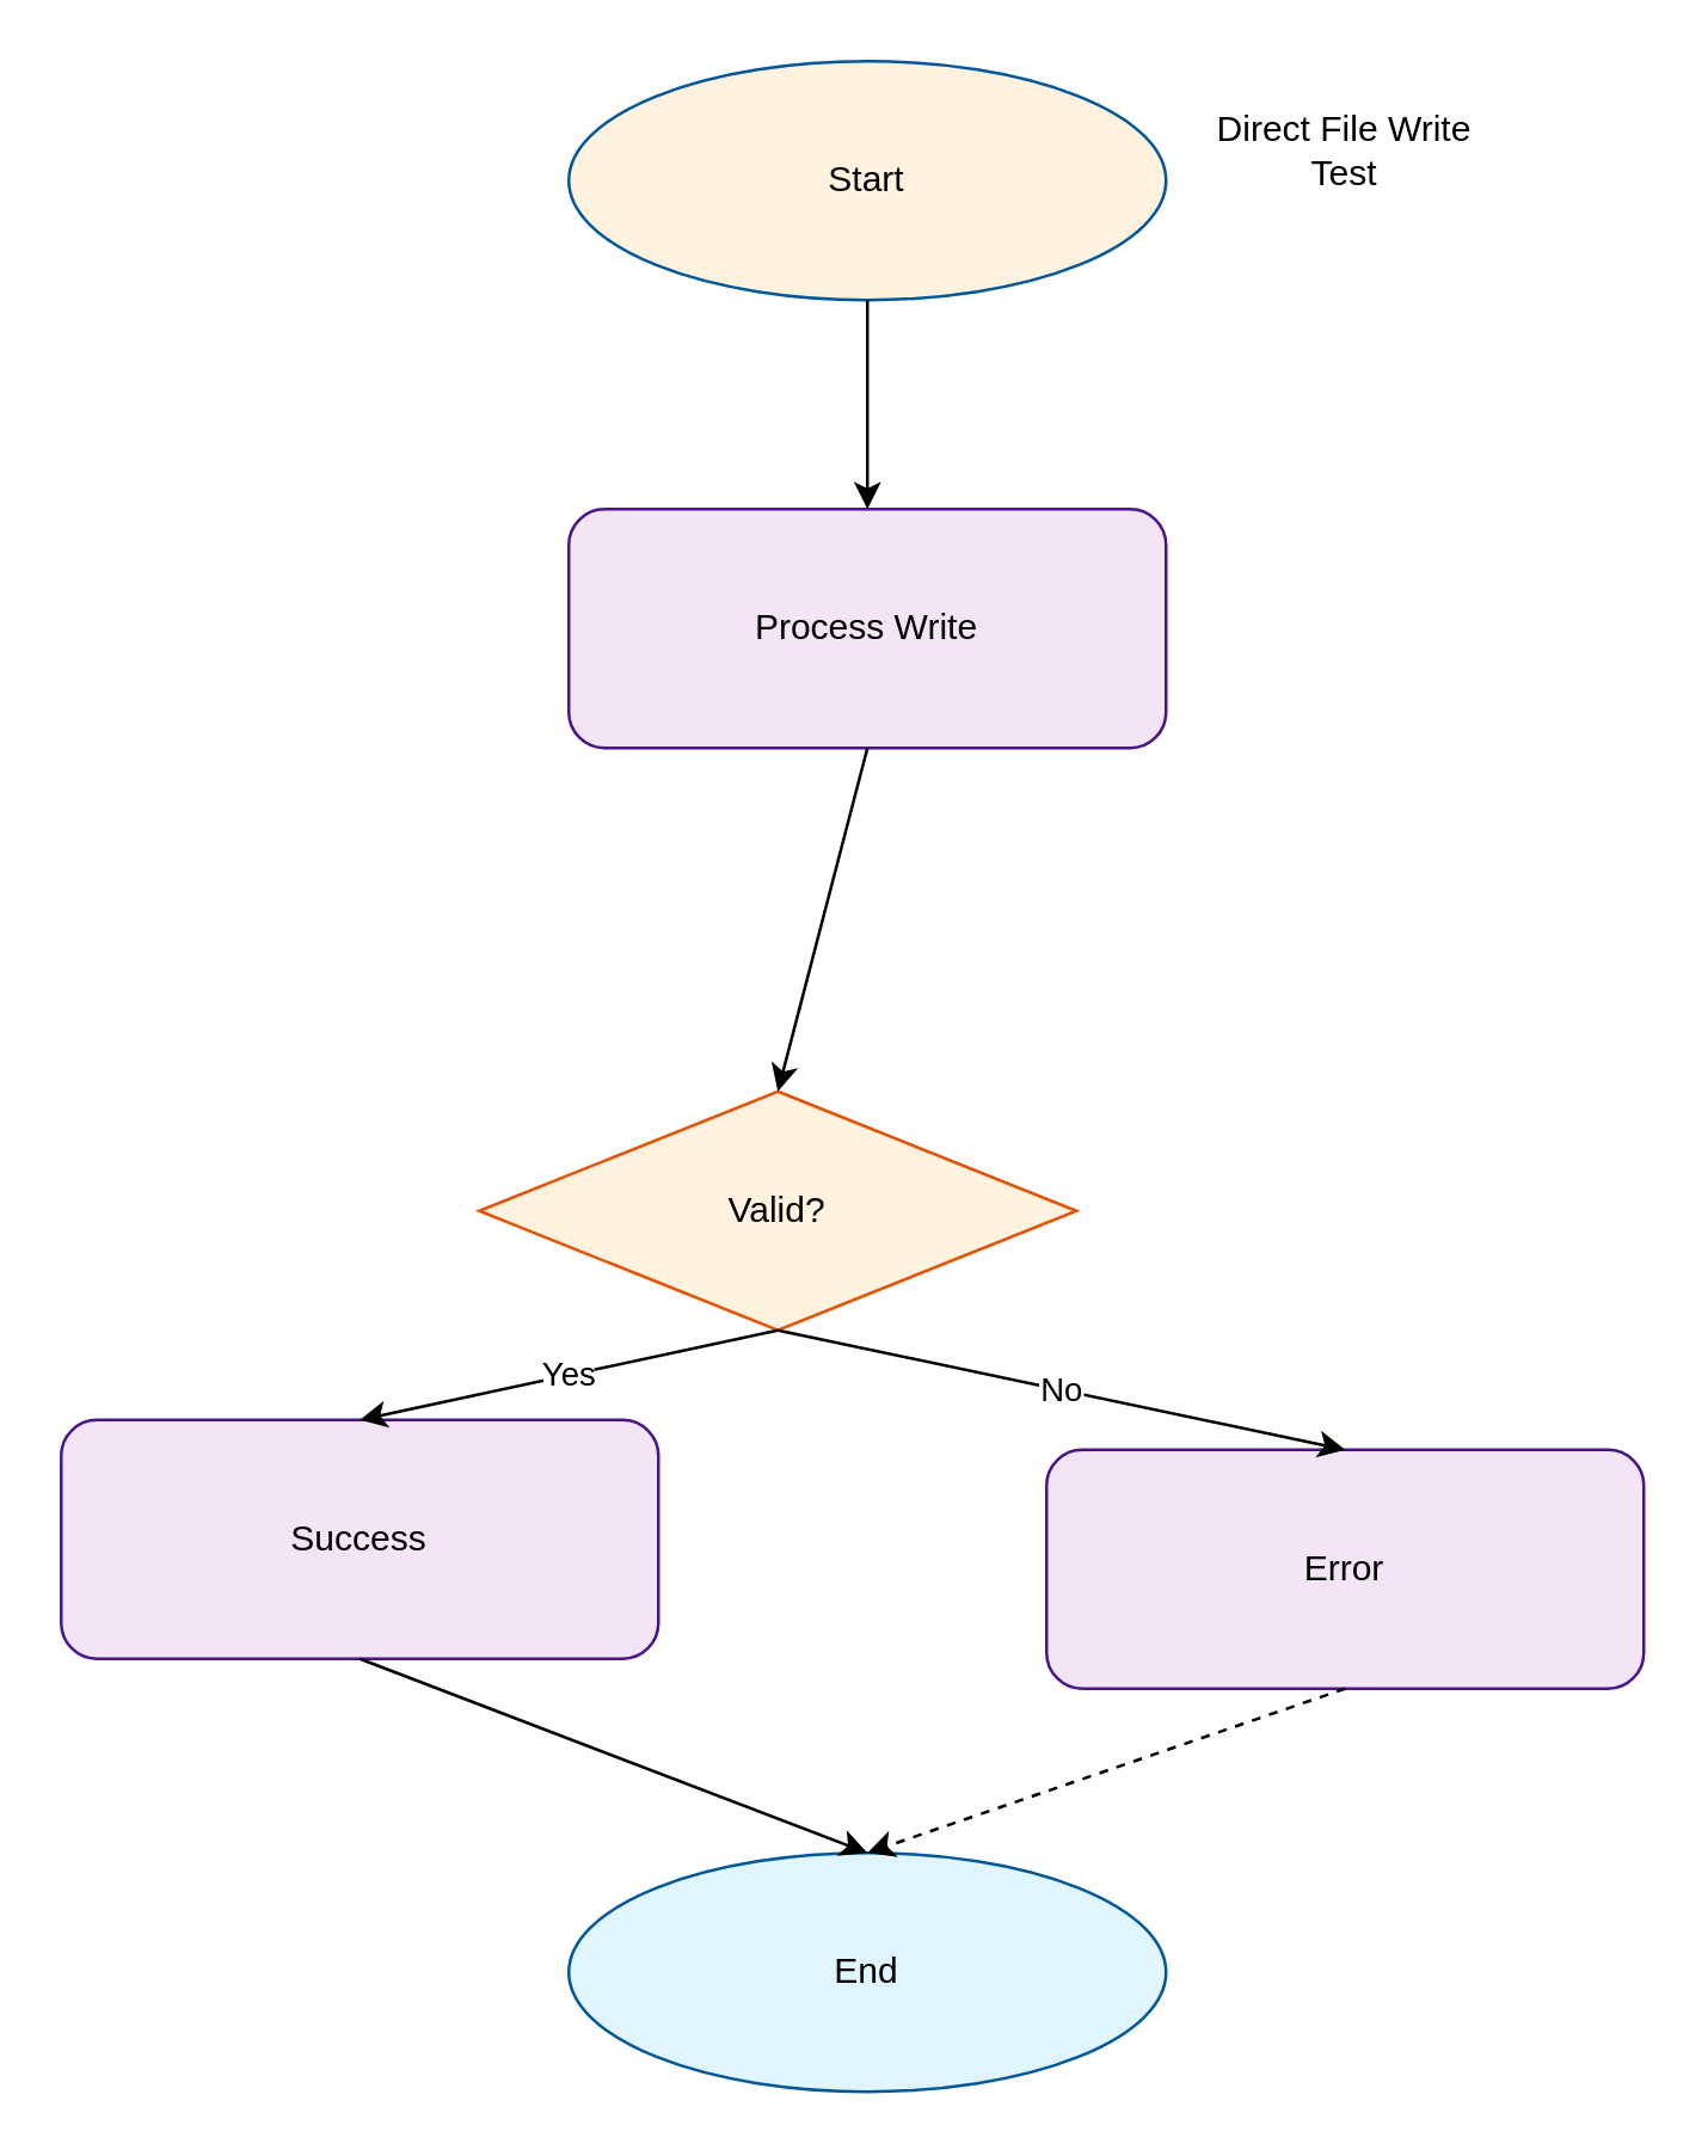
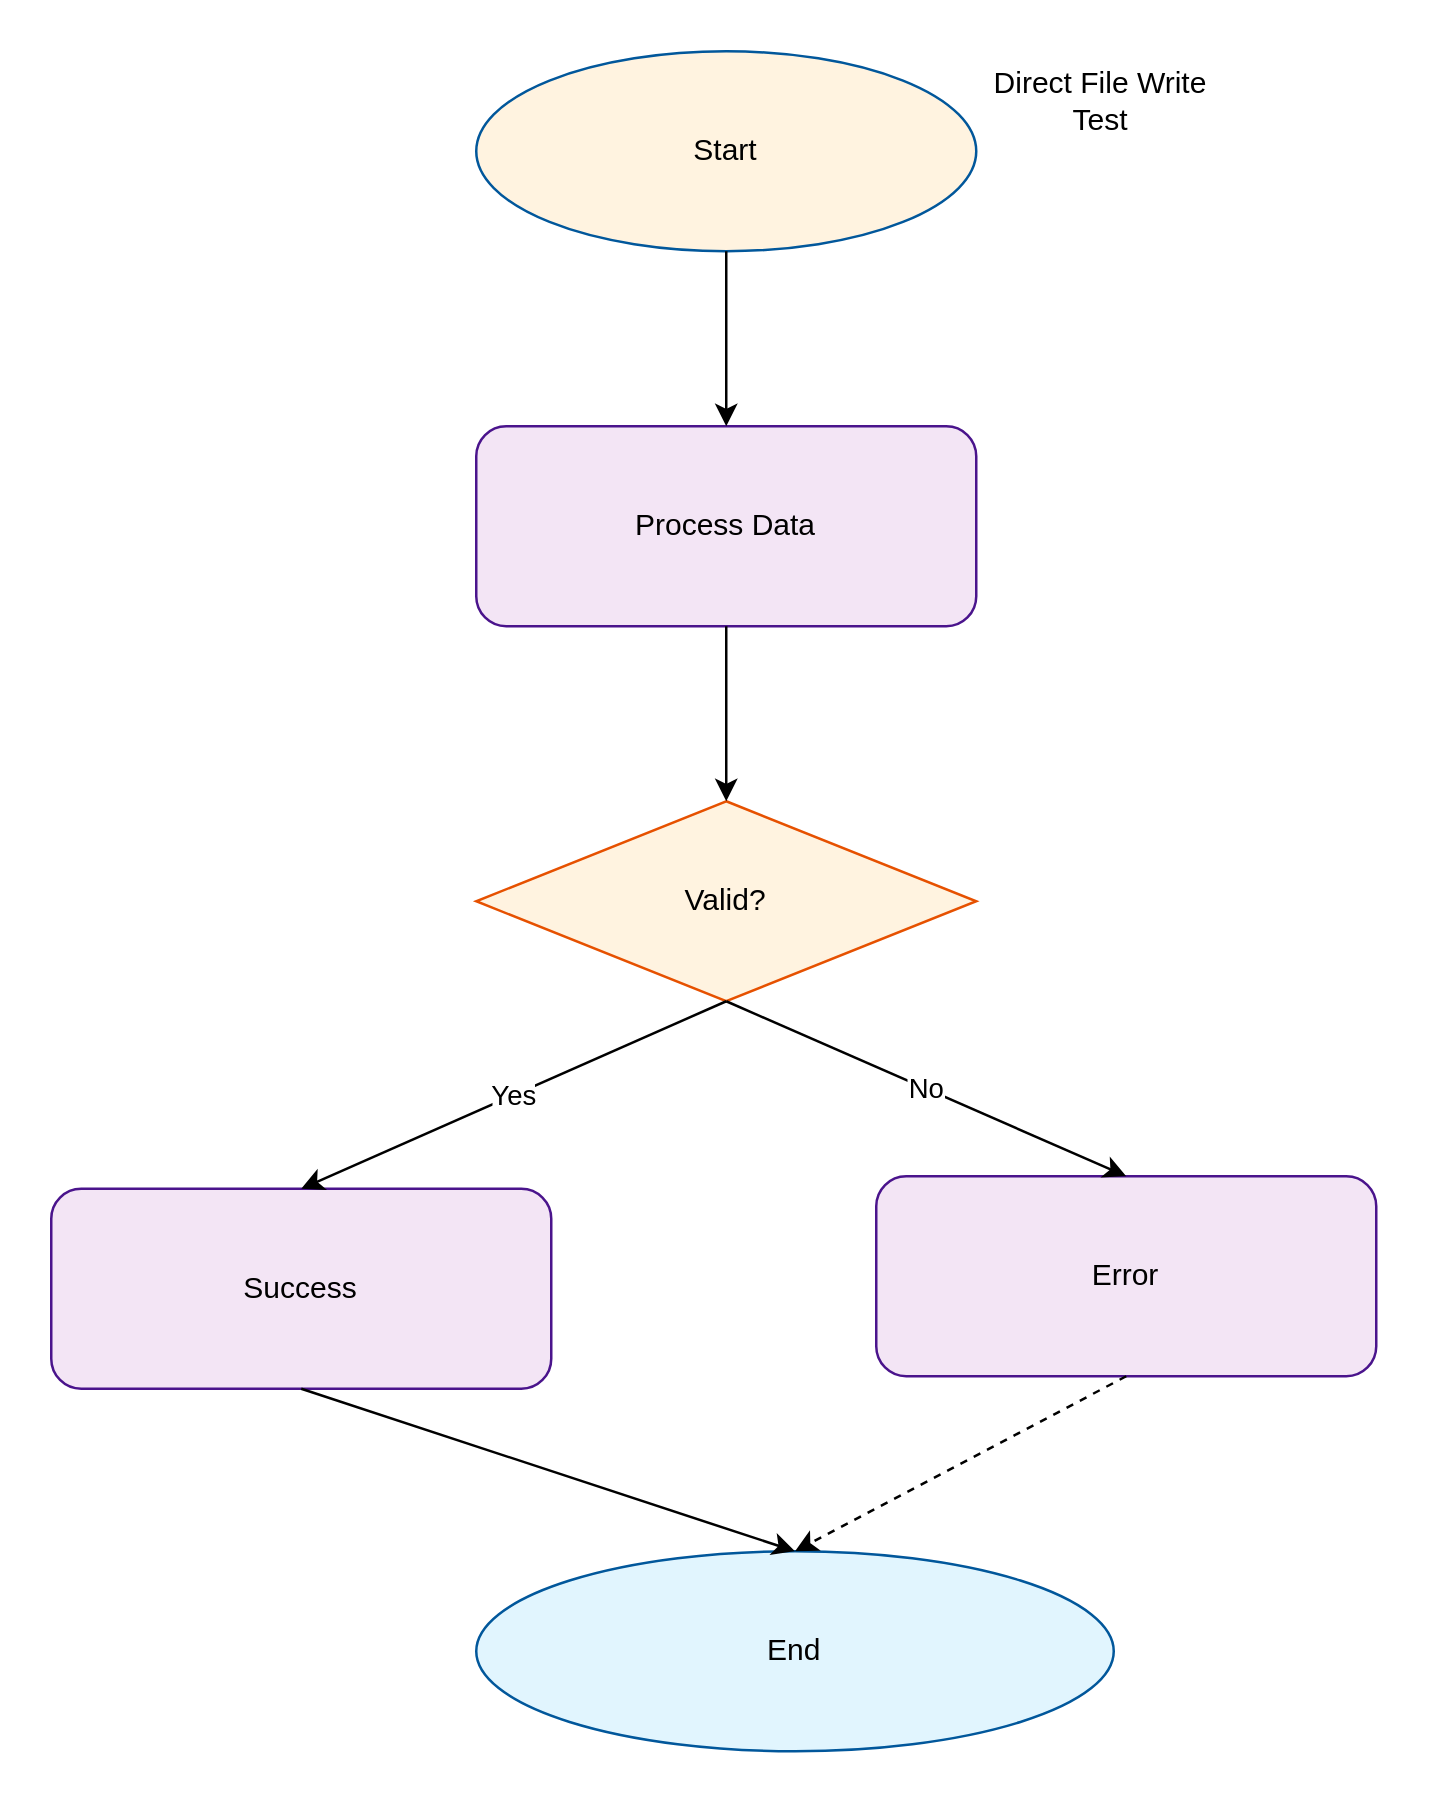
- <mxCell id="2" value="Direct File Write Test" style="text;html=1;strokeColor=none;fillColor=none;align=center;verticalAlign=middle;whiteSpace=wrap;rounded=0;" vertex="1" parent="1"><mxGeometry x="400" y="40" width="100" height="20" as="geometry" /></mxCell>
+ <mxCell id="2" value="Direct File Write Test" style="text;html=1;strokeColor=none;fillColor=none;align=center;verticalAlign=middle;whiteSpace=wrap;rounded=0;" vertex="1" parent="1"><mxGeometry x="390" y="30" width="100" height="20" as="geometry" /></mxCell>
- <mxCell id="4" value="Process Write" style="rounded=1;whiteSpace=wrap;html=1;fillColor=#f3e5f5;strokeColor=#4a148c;" vertex="1" parent="1"><mxGeometry x="190" y="170" width="200" height="80" as="geometry" /></mxCell>
+ <mxCell id="4" value="Process Data" style="rounded=1;whiteSpace=wrap;html=1;fillColor=#f3e5f5;strokeColor=#4a148c;" vertex="1" parent="1"><mxGeometry x="190" y="170" width="200" height="80" as="geometry" /></mxCell>
- <mxCell id="5" value="Valid?" style="rhombus;whiteSpace=wrap;html=1;fillColor=#fff3e0;strokeColor=#e65100;" vertex="1" parent="1"><mxGeometry x="160" y="365" width="200" height="80" as="geometry" /></mxCell>
+ <mxCell id="5" value="Valid?" style="rhombus;whiteSpace=wrap;html=1;fillColor=#fff3e0;strokeColor=#e65100;" vertex="1" parent="1"><mxGeometry x="190" y="320" width="200" height="80" as="geometry" /></mxCell>
- <mxCell id="7" value="Error" style="rounded=1;whiteSpace=wrap;html=1;fillColor=#f3e5f5;strokeColor=#4a148c;" vertex="1" parent="1"><mxGeometry x="350" y="485" width="200" height="80" as="geometry" /></mxCell>
+ <mxCell id="7" value="Error" style="rounded=1;whiteSpace=wrap;html=1;fillColor=#f3e5f5;strokeColor=#4a148c;" vertex="1" parent="1"><mxGeometry x="350" y="470" width="200" height="80" as="geometry" /></mxCell>
- <mxCell id="8" value="End" style="ellipse;whiteSpace=wrap;html=1;fillColor=#e1f5fe;strokeColor=#01579b;" vertex="1" parent="1"><mxGeometry x="190" y="620" width="200" height="80" as="geometry" /></mxCell>
+ <mxCell id="8" value="End" style="ellipse;whiteSpace=wrap;html=1;fillColor=#e1f5fe;strokeColor=#01579b;" vertex="1" parent="1"><mxGeometry x="190" y="620" width="255" height="80" as="geometry" /></mxCell>
